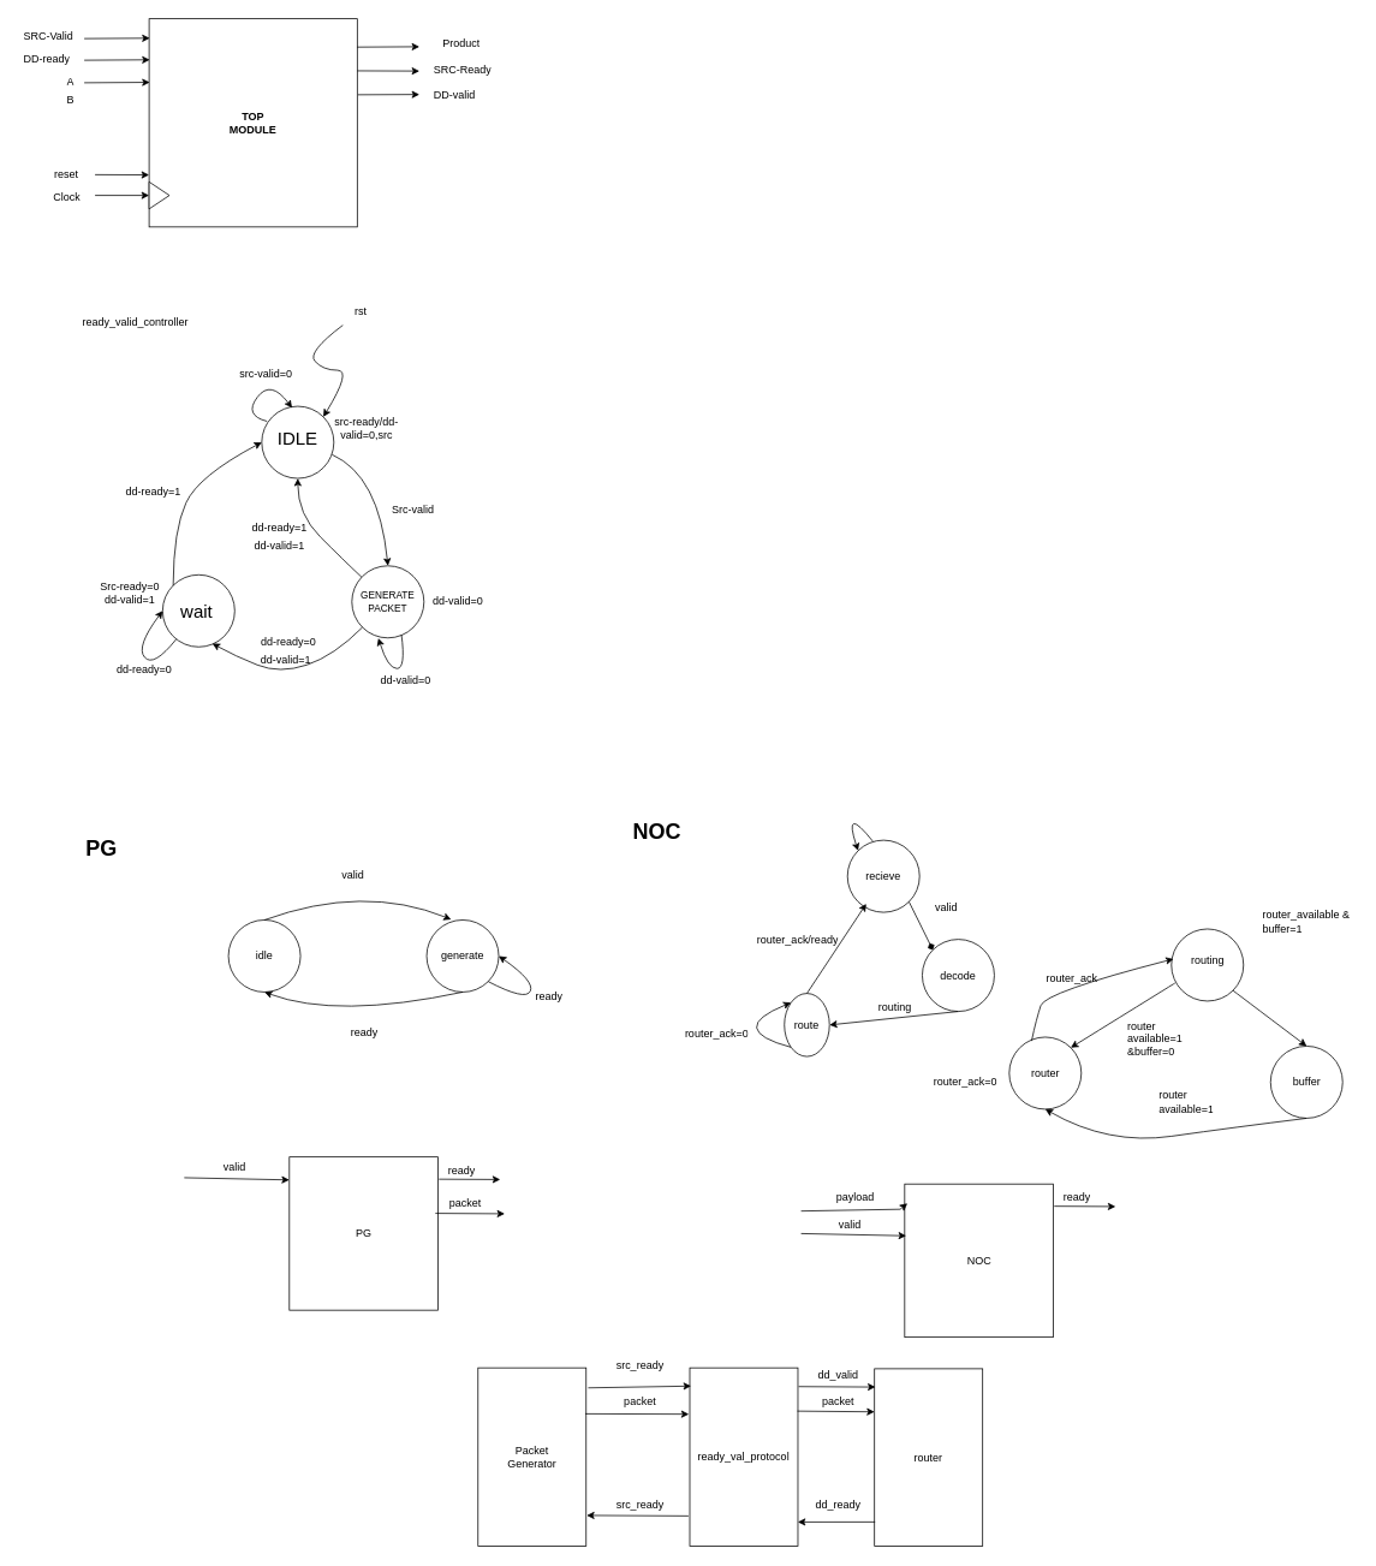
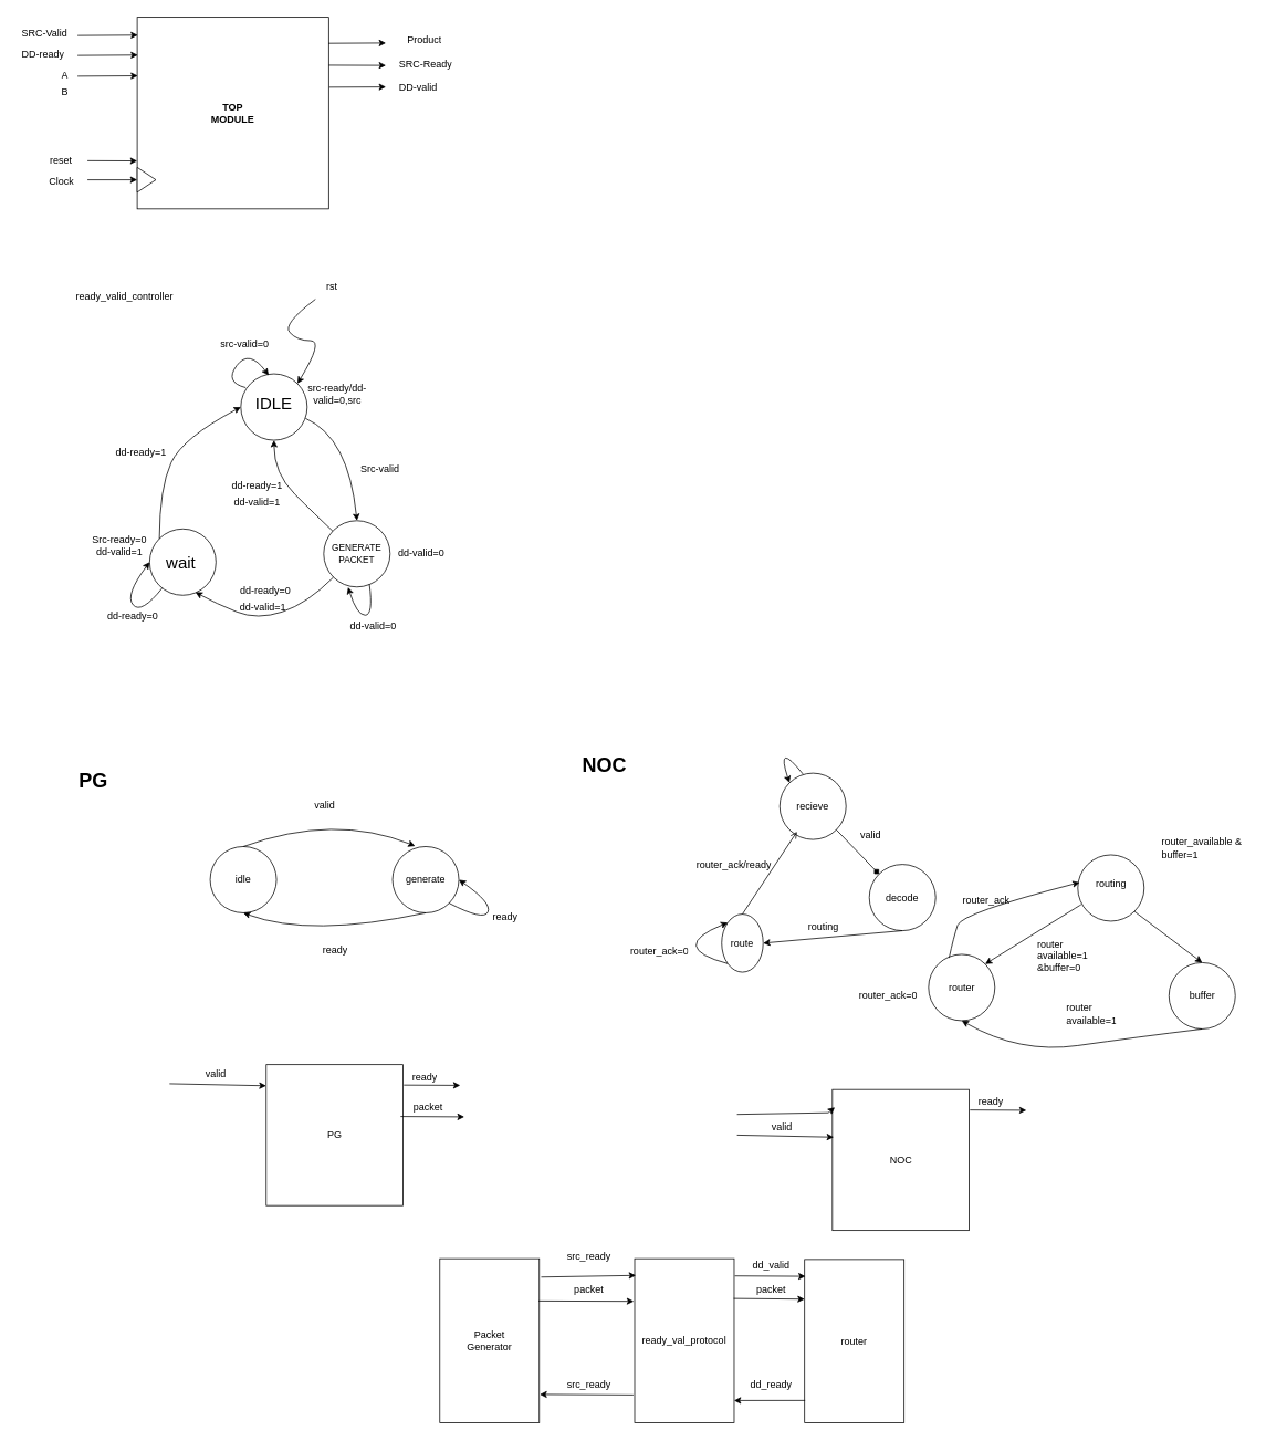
- <mxCell id="77" value="" style="endArrow=classic;html=1;rounded=0;exitX=0.5;exitY=0;exitDx=0;exitDy=0;entryX=0.26;entryY=0.882;entryDx=0;entryDy=0;entryPerimeter=0;" edge="1" parent="1" source="75" target="70"><mxGeometry width="50" height="50" relative="1" as="geometry"><mxPoint x="1010" y="1111.5" as="sourcePoint" /><mxPoint x="1060" y="1061.5" as="targetPoint" /></mxGeometry></mxCell>
+ <mxCell id="77" value="" style="endArrow=open;html=1;rounded=0;exitX=0.5;exitY=0;exitDx=0;exitDy=0;entryX=0.26;entryY=0.882;entryDx=0;entryDy=0;entryPerimeter=0;" edge="1" parent="1" source="75" target="70"><mxGeometry width="50" height="50" relative="1" as="geometry"><mxPoint x="1010" y="1111.5" as="sourcePoint" /><mxPoint x="1060" y="1061.5" as="targetPoint" /></mxGeometry></mxCell>
- <mxCell id="71" value="decode" style="ellipse;whiteSpace=wrap;html=1;aspect=fixed;" vertex="1" parent="1"><mxGeometry x="1023" y="1041.5" width="80" height="80" as="geometry" /></mxCell>
+ <mxCell id="71" value="decode" style="ellipse;whiteSpace=wrap;html=1;aspect=fixed;" vertex="1" parent="1"><mxGeometry x="1048" y="1041.5" width="80" height="80" as="geometry" /></mxCell>
- <mxCell id="91" value="payload" style="text;html=1;align=center;verticalAlign=middle;whiteSpace=wrap;rounded=0;" vertex="1" parent="1"><mxGeometry x="918.5" y="1313" width="60" height="30" as="geometry" /></mxCell>
